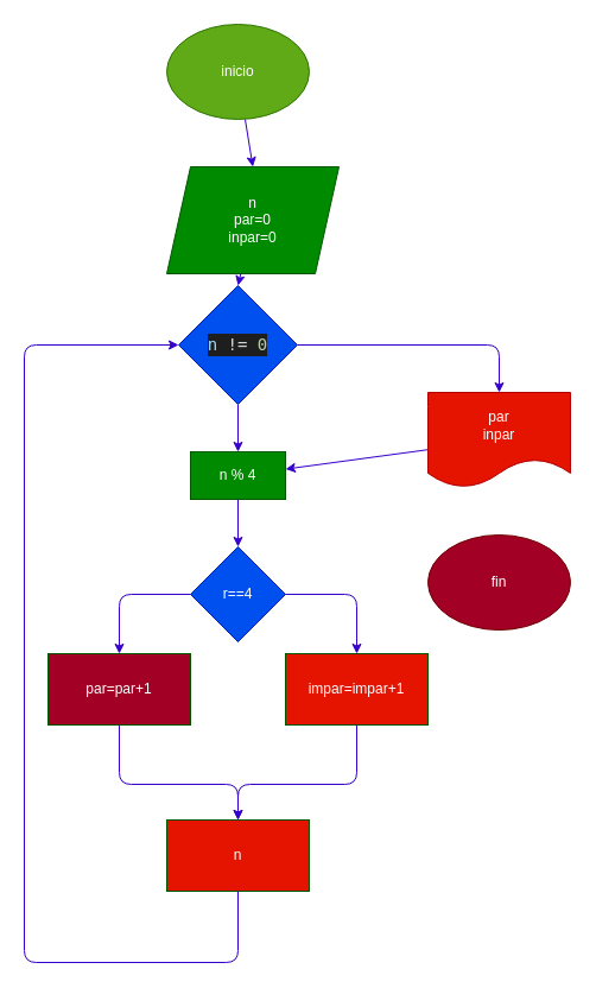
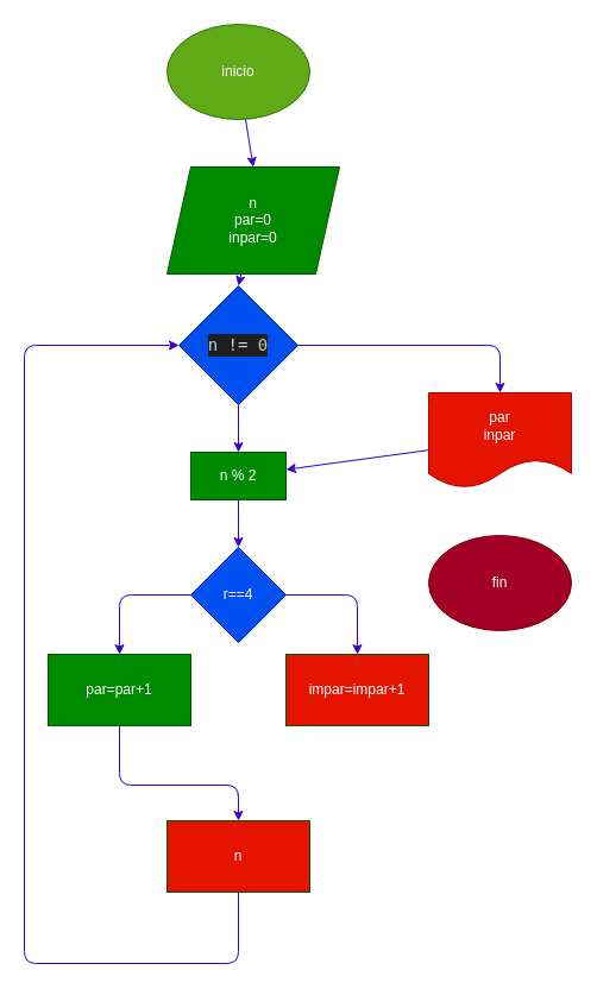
- <mxCell id="10" value="n % 4" style="rounded=0;whiteSpace=wrap;html=1;fillColor=#008a00;fontColor=#ffffff;strokeColor=#005700;" vertex="1" parent="1"><mxGeometry x="160" y="380" width="80" height="40" as="geometry" /></mxCell>
+ <mxCell id="10" value="n % 2" style="rounded=0;whiteSpace=wrap;html=1;fillColor=#008a00;fontColor=#ffffff;strokeColor=#005700;" vertex="1" parent="1"><mxGeometry x="160" y="380" width="80" height="40" as="geometry" /></mxCell>
- <mxCell id="15" value="par=par+1" style="rounded=0;whiteSpace=wrap;html=1;fillColor=#a20025;fontColor=#ffffff;strokeColor=#005700;" vertex="1" parent="1"><mxGeometry x="40" y="550" width="120" height="60" as="geometry" /></mxCell>
+ <mxCell id="15" value="par=par+1" style="rounded=0;whiteSpace=wrap;html=1;fillColor=#008a00;fontColor=#ffffff;strokeColor=#005700;" vertex="1" parent="1"><mxGeometry x="40" y="550" width="120" height="60" as="geometry" /></mxCell>
- <mxCell id="16" style="edgeStyle=none;html=1;entryX=0.5;entryY=0;entryDx=0;entryDy=0;fillColor=#6a00ff;strokeColor=#3700CC;" edge="1" parent="1" source="17" target="19"><mxGeometry relative="1" as="geometry"><Array as="points"><mxPoint x="300" y="660" /><mxPoint x="200" y="660" /></Array></mxGeometry></mxCell>
